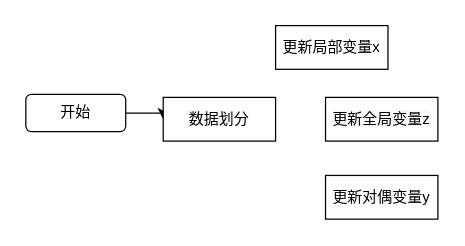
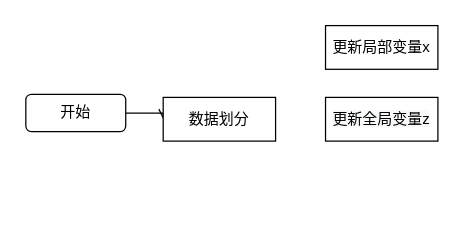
- <mxCell id="6" value="更新局部变量x" style="rounded=0;whiteSpace=wrap;html=1;strokeColor=#000000;sketch=0;fillColor=#FFFFFF;" vertex="1" parent="1"><mxGeometry x="220" y="20" width="90" height="35" as="geometry" /></mxCell>
+ <mxCell id="6" value="更新局部变量x" style="rounded=0;whiteSpace=wrap;html=1;strokeColor=#000000;sketch=0;fillColor=#FFFFFF;" vertex="1" parent="1"><mxGeometry x="260" y="20" width="90" height="35" as="geometry" /></mxCell>
- <mxCell id="2" style="edgeStyle=orthogonalEdgeStyle;rounded=0;orthogonalLoop=1;jettySize=auto;html=1;exitX=1;exitY=0.5;exitDx=0;exitDy=0;entryX=0;entryY=0.5;entryDx=0;entryDy=0;" edge="1" parent="1" source="3" target="4"><mxGeometry relative="1" as="geometry" /></mxCell>
+ <mxCell id="2" style="edgeStyle=orthogonalEdgeStyle;rounded=0;orthogonalLoop=1;jettySize=auto;html=1;exitX=1;exitY=0.5;exitDx=0;exitDy=0;entryX=0;entryY=0.5;entryDx=0;entryDy=0;endArrow=open;" edge="1" parent="1" source="3" target="4"><mxGeometry relative="1" as="geometry" /></mxCell>
- <mxCell id="7" value="&lt;span&gt;更新对偶变量y&lt;/span&gt;" style="rounded=0;whiteSpace=wrap;html=1;strokeColor=#000000;" vertex="1" parent="1"><mxGeometry x="260" y="140" width="90" height="35" as="geometry" /></mxCell>
